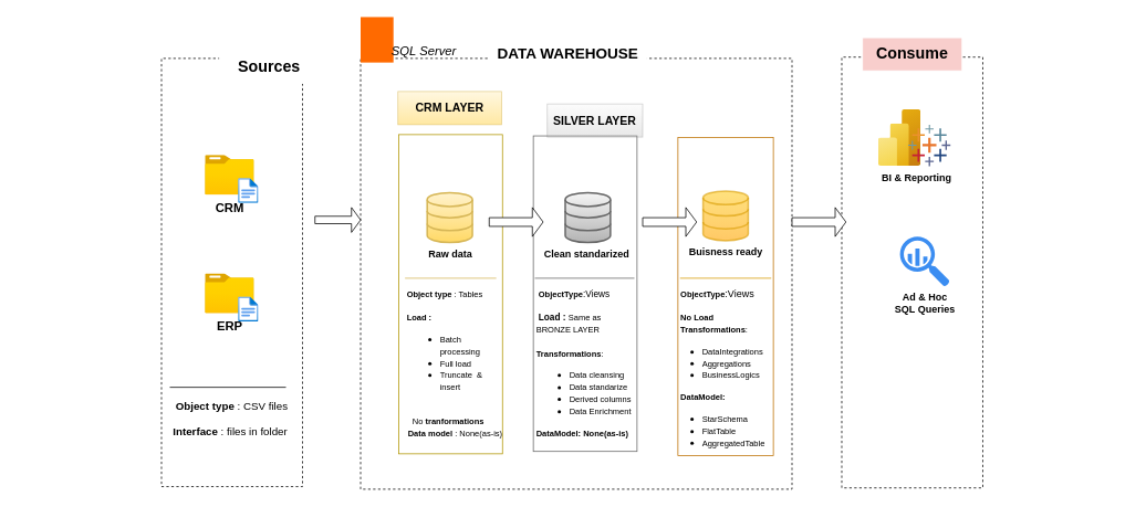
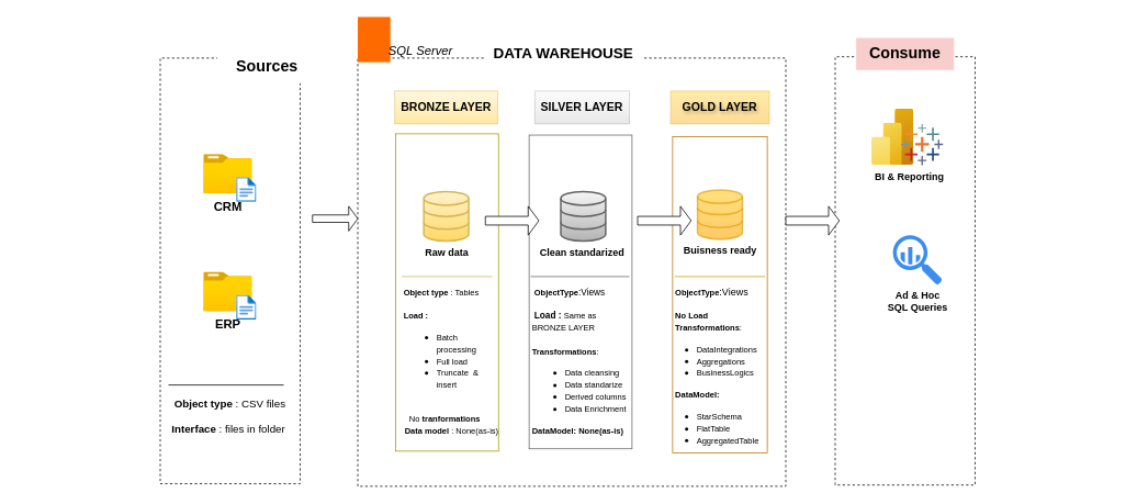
- <mxCell id="11" value="&lt;h3&gt;&lt;b&gt;CRM LAYER&lt;/b&gt;&lt;/h3&gt;" style="rounded=0;whiteSpace=wrap;html=1;fillColor=#fff2cc;strokeColor=#d6b656;gradientColor=#ffd966;opacity=60;" parent="1" vertex="1"><mxGeometry x="479" y="110" width="125" height="40" as="geometry" /></mxCell>
+ <mxCell id="11" value="&lt;h3&gt;&lt;b&gt;BRONZE LAYER&lt;/b&gt;&lt;/h3&gt;" style="rounded=0;whiteSpace=wrap;html=1;fillColor=#fff2cc;strokeColor=#d6b656;gradientColor=#ffd966;opacity=60;" parent="1" vertex="1"><mxGeometry x="479" y="110" width="125" height="40" as="geometry" /></mxCell>
+ <mxCell id="13" value="&lt;h3&gt;GOLD LAYER&lt;/h3&gt;" style="rounded=0;whiteSpace=wrap;html=1;fillColor=#ffcd28;strokeColor=#d79b00;gradientColor=#ffa500;labelBackgroundColor=none;labelBorderColor=none;textShadow=1;fontStyle=1;align=center;opacity=40;" parent="1" vertex="1"><mxGeometry x="814" y="110" width="120" height="40" as="geometry" /></mxCell>
- <mxCell id="12" value="&lt;h3&gt;&lt;span&gt;SILVER LAYER&lt;/span&gt;&lt;/h3&gt;" style="rounded=0;whiteSpace=wrap;html=1;fillColor=#f5f5f5;gradientColor=#b3b3b3;strokeColor=#666666;fontStyle=1;opacity=30;" parent="1" vertex="1"><mxGeometry x="659" y="125" width="115" height="40" as="geometry" /></mxCell>
+ <mxCell id="12" value="&lt;h3&gt;&lt;span&gt;SILVER LAYER&lt;/span&gt;&lt;/h3&gt;" style="rounded=0;whiteSpace=wrap;html=1;fillColor=#f5f5f5;gradientColor=#b3b3b3;strokeColor=#666666;fontStyle=1;opacity=30;" parent="1" vertex="1"><mxGeometry x="649" y="110" width="115" height="40" as="geometry" /></mxCell>
